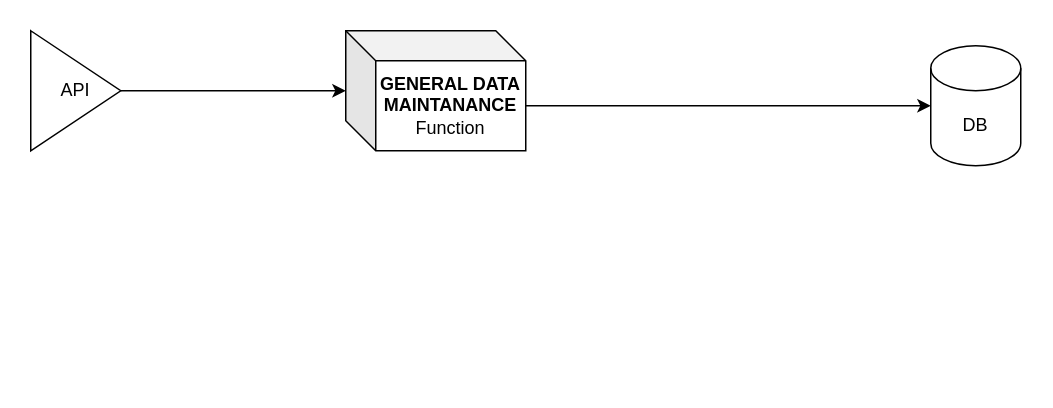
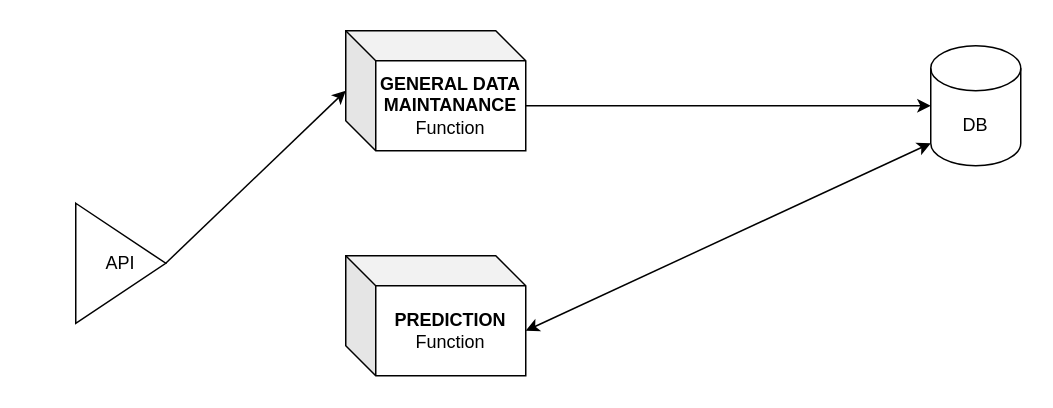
- <mxCell id="2" value="API" style="triangle;whiteSpace=wrap;html=1;" parent="1" vertex="1"><mxGeometry x="20" y="20" width="60" height="80" as="geometry" /></mxCell>
+ <mxCell id="2" value="API" style="triangle;whiteSpace=wrap;html=1;" parent="1" vertex="1"><mxGeometry x="50" y="135" width="60" height="80" as="geometry" /></mxCell>
+ <mxCell id="8" style="edgeStyle=none;rounded=0;orthogonalLoop=1;jettySize=auto;html=1;exitX=0;exitY=0;exitDx=120;exitDy=50;exitPerimeter=0;entryX=0;entryY=1;entryDx=0;entryDy=-15;entryPerimeter=0;startArrow=classic;startFill=1;endArrow=classic;endFill=1;" edge="1" parent="1" source="6" target="4"><mxGeometry relative="1" as="geometry" /></mxCell>
+ <mxCell id="6" value="&lt;b&gt;PREDICTION&lt;/b&gt;&lt;br&gt;Function" style="shape=cube;whiteSpace=wrap;html=1;boundedLbl=1;backgroundOutline=1;darkOpacity=0.05;darkOpacity2=0.1;" parent="1" vertex="1"><mxGeometry x="230" y="170" width="120" height="80" as="geometry" /></mxCell>
